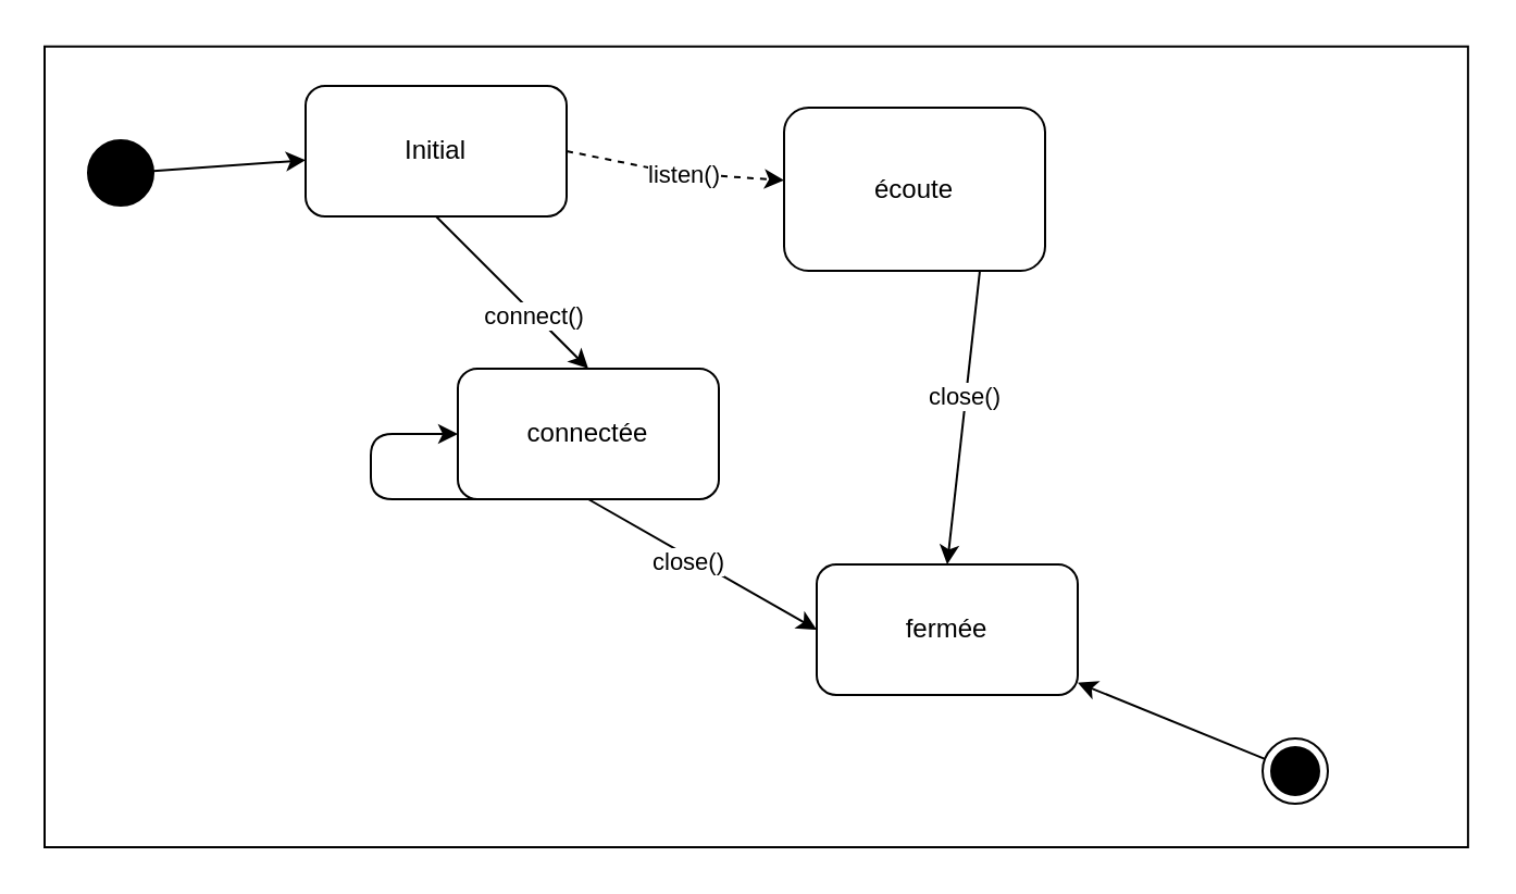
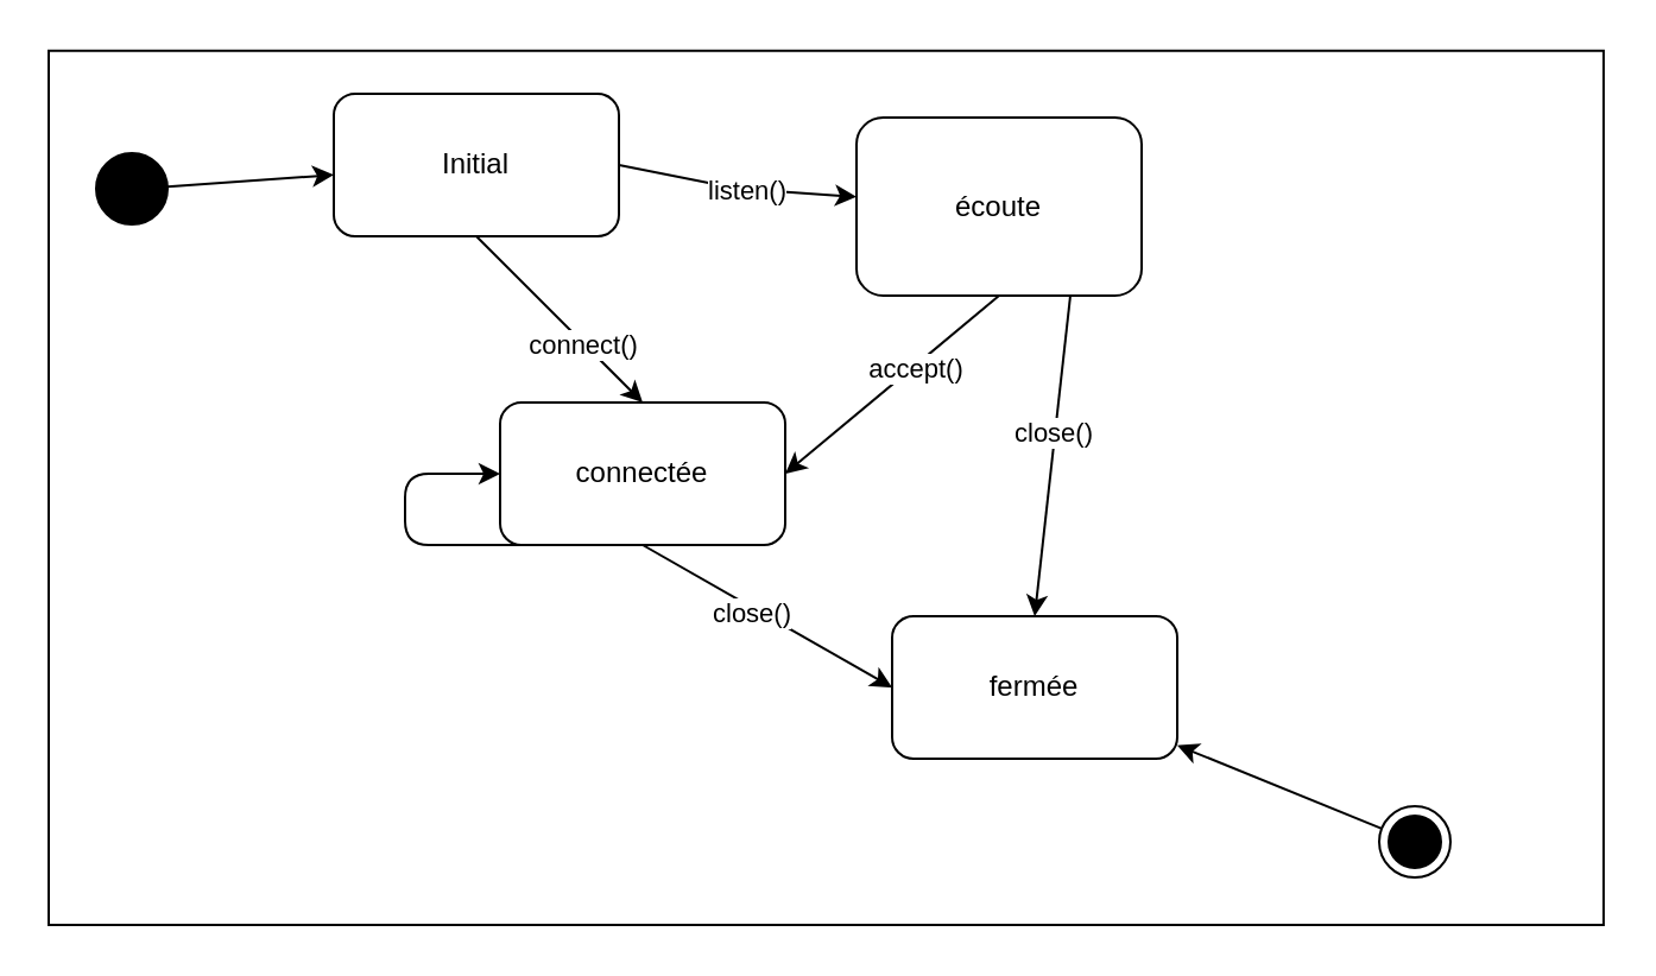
- <mxCell id="3" value="" style="edgeStyle=none;html=1;exitX=1;exitY=0.5;exitDx=0;exitDy=0;dashed=1;" parent="1" source="16" target="5" edge="1"><mxGeometry relative="1" as="geometry"><mxPoint x="250" y="79" as="sourcePoint" /><Array as="points"><mxPoint x="310" y="79" /></Array></mxGeometry></mxCell>
+ <mxCell id="3" value="" style="edgeStyle=none;html=1;exitX=1;exitY=0.5;exitDx=0;exitDy=0;" parent="1" source="16" target="5" edge="1"><mxGeometry relative="1" as="geometry"><mxPoint x="250" y="79" as="sourcePoint" /><Array as="points"><mxPoint x="310" y="79" /></Array></mxGeometry></mxCell>
+ <mxCell id="10" value="" style="endArrow=classic;html=1;exitX=0.5;exitY=1;exitDx=0;exitDy=0;entryX=1;entryY=0.5;entryDx=0;entryDy=0;" parent="1" source="5" target="6" edge="1"><mxGeometry width="50" height="50" relative="1" as="geometry"><mxPoint x="350" y="239" as="sourcePoint" /><mxPoint x="400" y="189" as="targetPoint" /></mxGeometry></mxCell>
+ <mxCell id="11" value="accept()" style="edgeLabel;html=1;align=center;verticalAlign=middle;resizable=0;points=[];" parent="10" vertex="1" connectable="0"><mxGeometry x="-0.191" y="1" relative="1" as="geometry"><mxPoint as="offset" /></mxGeometry></mxCell>
